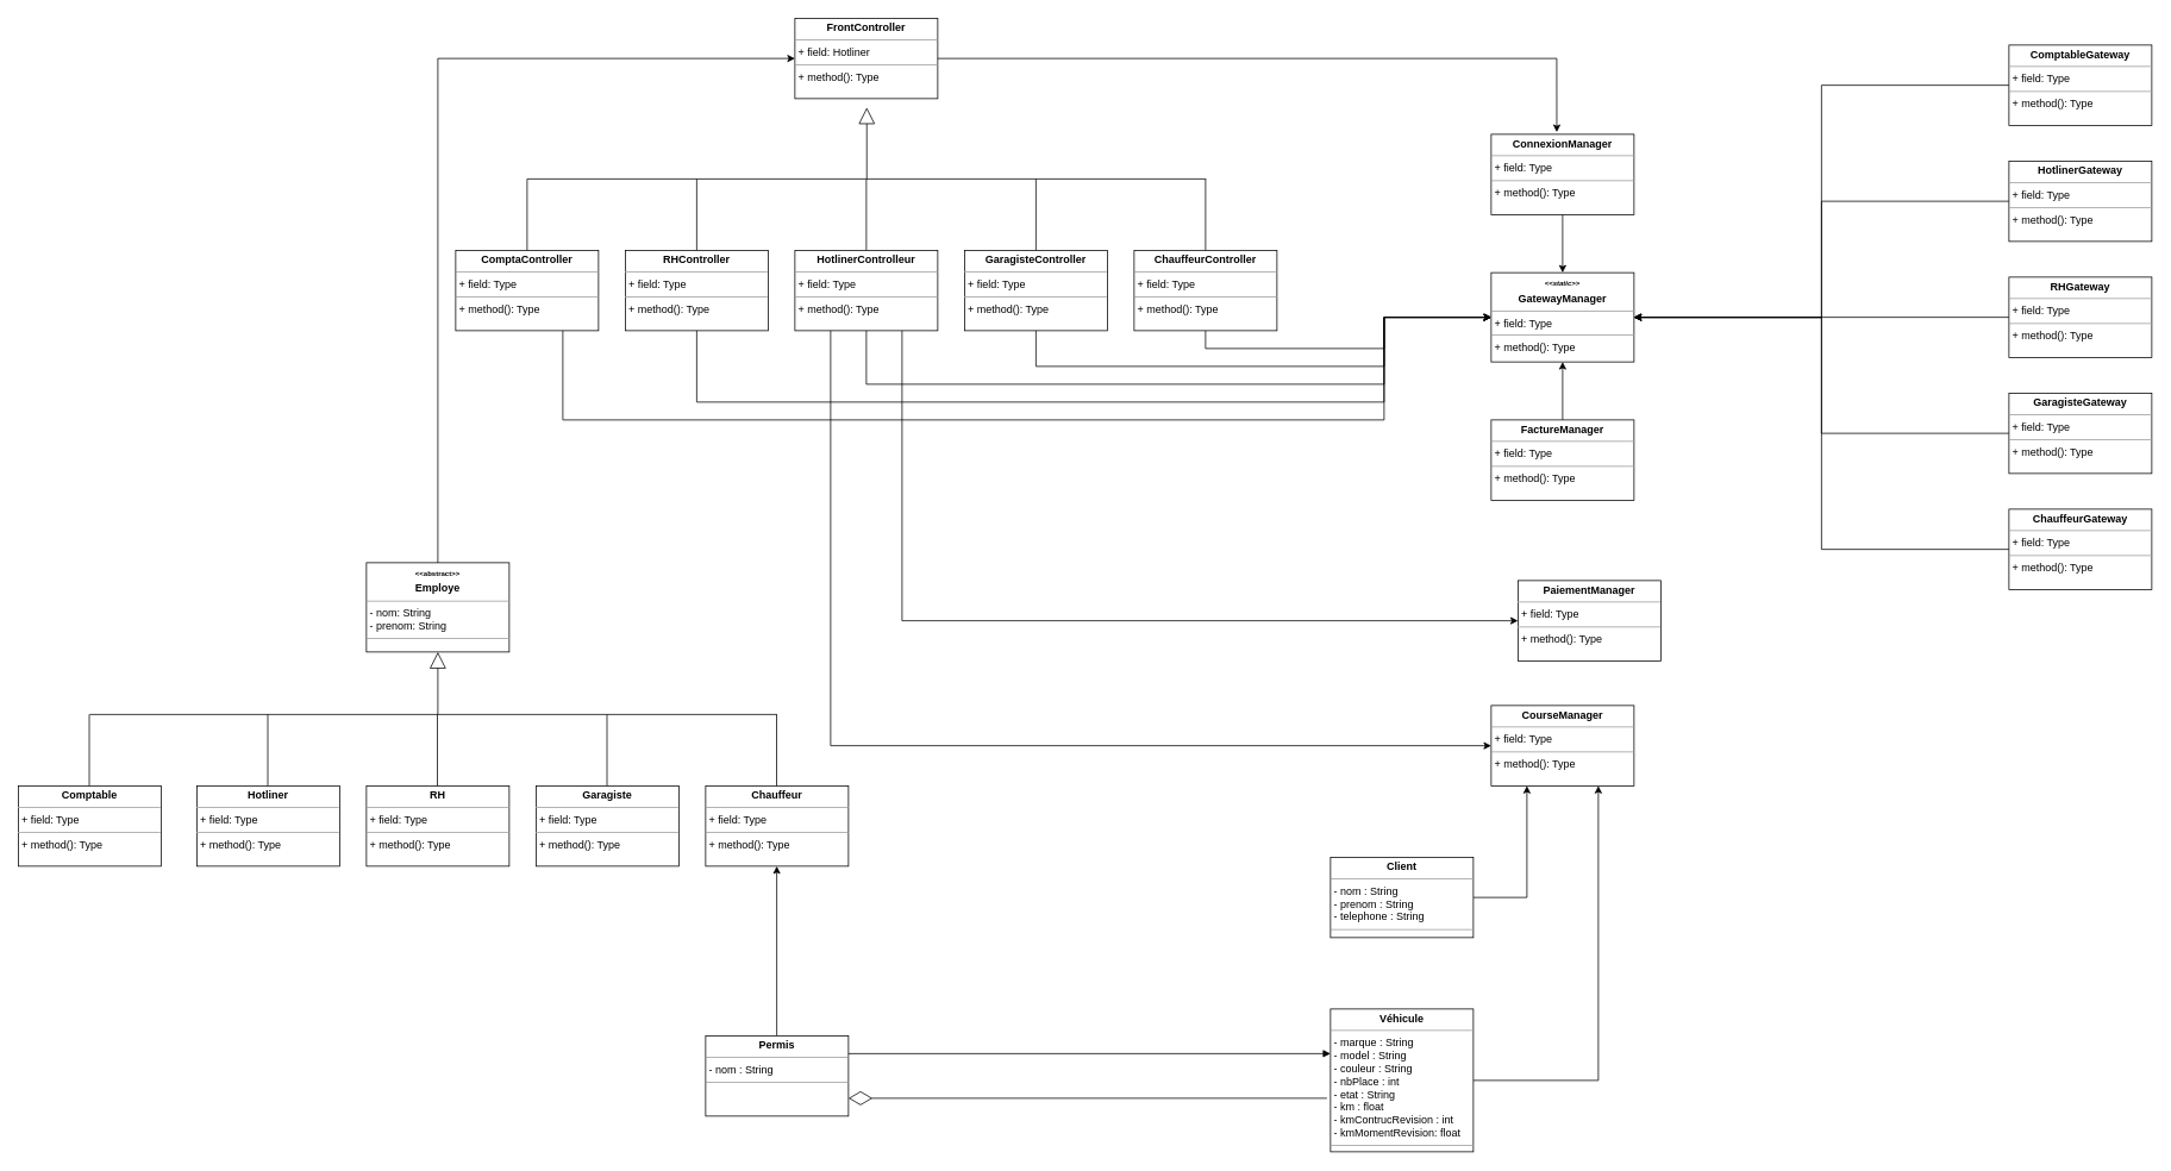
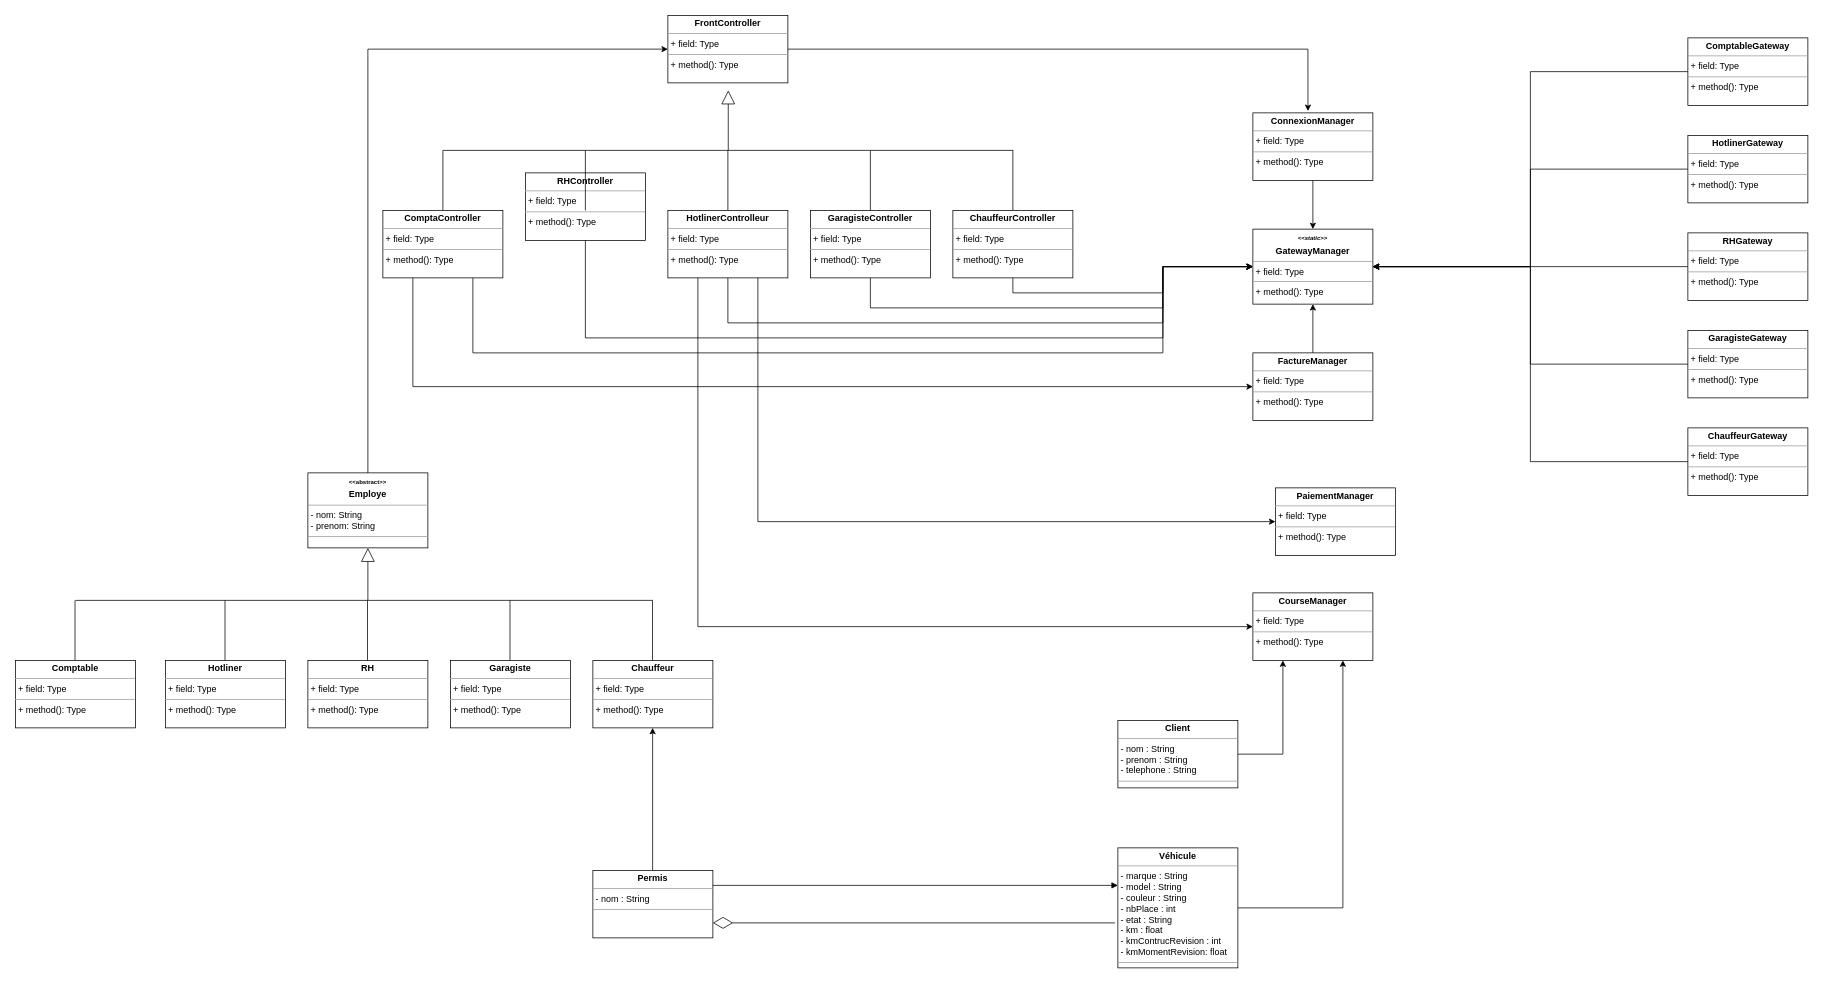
- <mxCell id="8" value="&lt;p style=&quot;margin: 0px ; margin-top: 4px ; text-align: center&quot;&gt;&lt;b&gt;FrontController&lt;/b&gt;&lt;/p&gt;&lt;hr size=&quot;1&quot;&gt;&lt;p style=&quot;margin: 0px ; margin-left: 4px&quot;&gt;+ field: Hotliner&lt;/p&gt;&lt;hr size=&quot;1&quot;&gt;&lt;p style=&quot;margin: 0px ; margin-left: 4px&quot;&gt;+ method(): Type&lt;/p&gt;" style="verticalAlign=top;align=left;overflow=fill;fontSize=12;fontFamily=Helvetica;html=1;" vertex="1" parent="2"><mxGeometry x="380" width="160" height="90" as="geometry" /></mxCell>
+ <mxCell id="8" value="&lt;p style=&quot;margin: 0px ; margin-top: 4px ; text-align: center&quot;&gt;&lt;b&gt;FrontController&lt;/b&gt;&lt;/p&gt;&lt;hr size=&quot;1&quot;&gt;&lt;p style=&quot;margin: 0px ; margin-left: 4px&quot;&gt;+ field: Type&lt;/p&gt;&lt;hr size=&quot;1&quot;&gt;&lt;p style=&quot;margin: 0px ; margin-left: 4px&quot;&gt;+ method(): Type&lt;/p&gt;" style="verticalAlign=top;align=left;overflow=fill;fontSize=12;fontFamily=Helvetica;html=1;" vertex="1" parent="2"><mxGeometry x="380" width="160" height="90" as="geometry" /></mxCell>
- <mxCell id="4" value="&lt;p style=&quot;margin: 0px ; margin-top: 4px ; text-align: center&quot;&gt;&lt;b&gt;RHController&lt;/b&gt;&lt;/p&gt;&lt;hr size=&quot;1&quot;&gt;&lt;p style=&quot;margin: 0px ; margin-left: 4px&quot;&gt;+ field: Type&lt;/p&gt;&lt;hr size=&quot;1&quot;&gt;&lt;p style=&quot;margin: 0px ; margin-left: 4px&quot;&gt;+ method(): Type&lt;/p&gt;" style="verticalAlign=top;align=left;overflow=fill;fontSize=12;fontFamily=Helvetica;html=1;" vertex="1" parent="2"><mxGeometry x="190" y="260" width="160" height="90" as="geometry" /></mxCell>
+ <mxCell id="4" value="&lt;p style=&quot;margin: 0px ; margin-top: 4px ; text-align: center&quot;&gt;&lt;b&gt;RHController&lt;/b&gt;&lt;/p&gt;&lt;hr size=&quot;1&quot;&gt;&lt;p style=&quot;margin: 0px ; margin-left: 4px&quot;&gt;+ field: Type&lt;/p&gt;&lt;hr size=&quot;1&quot;&gt;&lt;p style=&quot;margin: 0px ; margin-left: 4px&quot;&gt;+ method(): Type&lt;/p&gt;" style="verticalAlign=top;align=left;overflow=fill;fontSize=12;fontFamily=Helvetica;html=1;" vertex="1" parent="2"><mxGeometry x="190" y="210" width="160" height="90" as="geometry" /></mxCell>
+ <mxCell id="60" style="edgeStyle=orthogonalEdgeStyle;rounded=0;orthogonalLoop=1;jettySize=auto;html=1;exitX=0.25;exitY=1;exitDx=0;exitDy=0;entryX=0;entryY=0.5;entryDx=0;entryDy=0;" edge="1" parent="1" source="5" target="32"><mxGeometry relative="1" as="geometry" /></mxCell>
